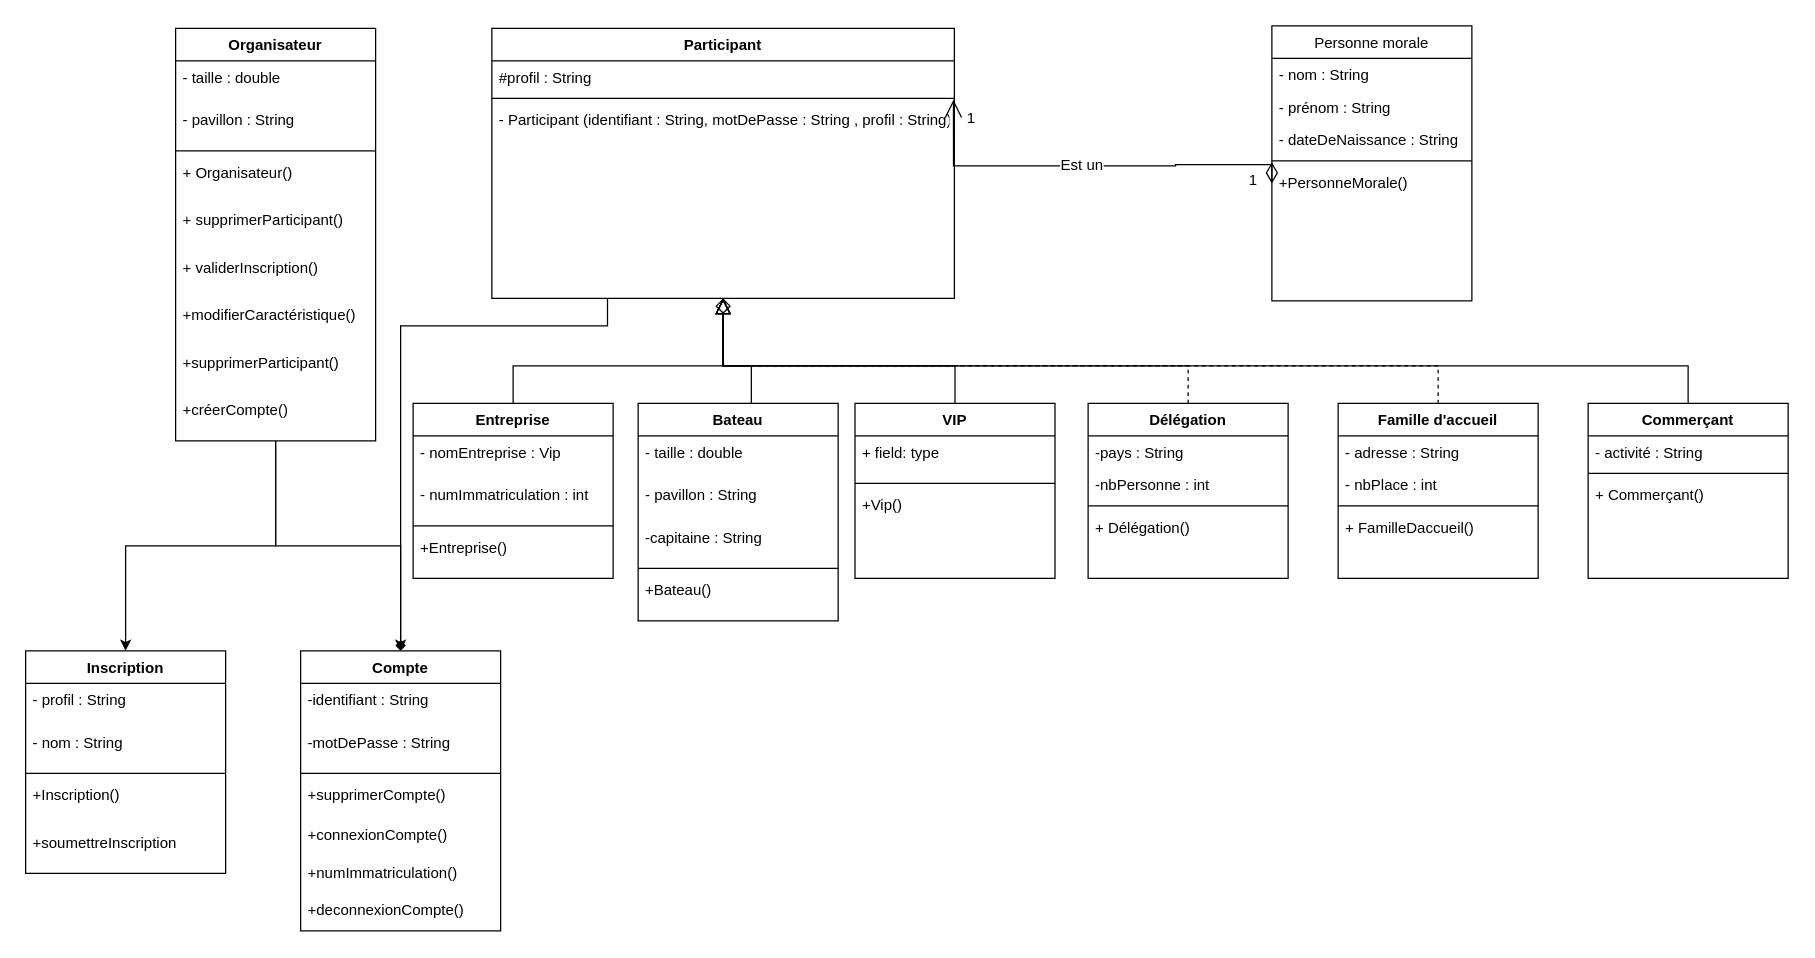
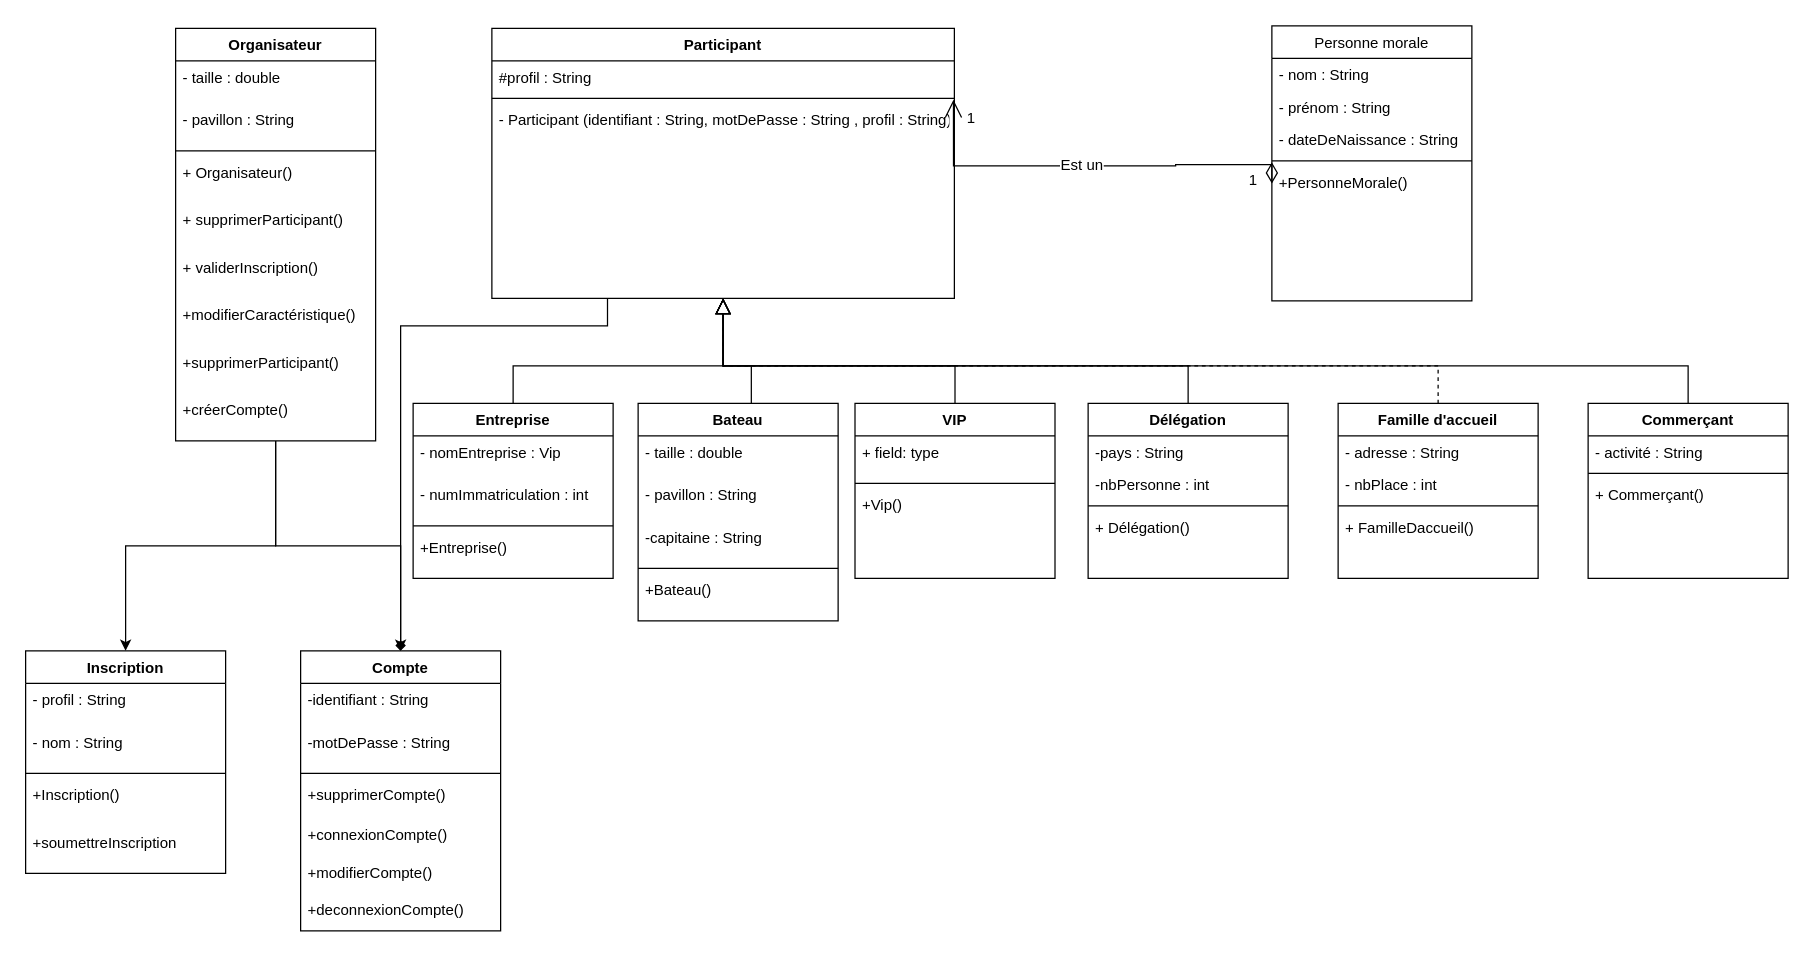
- <mxCell id="47" value="" style="endArrow=diamond;endSize=10;endFill=0;shadow=0;strokeWidth=1;rounded=0;edgeStyle=elbowEdgeStyle;elbow=vertical;exitX=0.5;exitY=0;exitDx=0;exitDy=0;entryX=0.5;entryY=1;entryDx=0;entryDy=0;" parent="1" source="15" target="3" edge="1"><mxGeometry width="160" relative="1" as="geometry"><mxPoint x="1360" y="328" as="sourcePoint" /><mxPoint x="640" y="262" as="targetPoint" /><Array as="points"><mxPoint x="800" y="292" /><mxPoint x="939.5" y="278" /><mxPoint x="979.5" y="288" /><mxPoint x="1039.5" y="318" /></Array></mxGeometry></mxCell>
+ <mxCell id="47" value="" style="endArrow=block;endSize=10;endFill=0;shadow=0;strokeWidth=1;rounded=0;edgeStyle=elbowEdgeStyle;elbow=vertical;exitX=0.5;exitY=0;exitDx=0;exitDy=0;entryX=0.5;entryY=1;entryDx=0;entryDy=0;" parent="1" source="15" target="3" edge="1"><mxGeometry width="160" relative="1" as="geometry"><mxPoint x="1360" y="328" as="sourcePoint" /><mxPoint x="640" y="262" as="targetPoint" /><Array as="points"><mxPoint x="800" y="292" /><mxPoint x="939.5" y="278" /><mxPoint x="979.5" y="288" /><mxPoint x="1039.5" y="318" /></Array></mxGeometry></mxCell>
- <mxCell id="29" value="" style="endArrow=block;endSize=10;endFill=0;shadow=0;strokeWidth=1;rounded=0;edgeStyle=elbowEdgeStyle;elbow=vertical;exitX=0.5;exitY=0;exitDx=0;exitDy=0;entryX=0.5;entryY=1;entryDx=0;entryDy=0;dashed=1;" parent="1" source="19" target="3" edge="1"><mxGeometry width="160" relative="1" as="geometry"><mxPoint x="810" y="322" as="sourcePoint" /><mxPoint x="600" y="238" as="targetPoint" /><Array as="points"><mxPoint x="650" y="292" /><mxPoint x="720" y="282" /><mxPoint x="700" y="292" /><mxPoint x="760" y="292" /><mxPoint x="716.5" y="282" /><mxPoint x="706.5" y="272" /><mxPoint x="746.5" y="282" /><mxPoint x="806.5" y="312" /></Array></mxGeometry></mxCell>
+ <mxCell id="29" value="" style="endArrow=block;endSize=10;endFill=0;shadow=0;strokeWidth=1;rounded=0;edgeStyle=elbowEdgeStyle;elbow=vertical;exitX=0.5;exitY=0;exitDx=0;exitDy=0;entryX=0.5;entryY=1;entryDx=0;entryDy=0;" parent="1" source="19" target="3" edge="1"><mxGeometry width="160" relative="1" as="geometry"><mxPoint x="810" y="322" as="sourcePoint" /><mxPoint x="600" y="238" as="targetPoint" /><Array as="points"><mxPoint x="650" y="292" /><mxPoint x="720" y="282" /><mxPoint x="700" y="292" /><mxPoint x="760" y="292" /><mxPoint x="716.5" y="282" /><mxPoint x="706.5" y="272" /><mxPoint x="746.5" y="282" /><mxPoint x="806.5" y="312" /></Array></mxGeometry></mxCell>
- <mxCell id="75" value="+numImmatriculation()" style="text;strokeColor=none;fillColor=none;align=left;verticalAlign=top;spacingLeft=4;spacingRight=4;overflow=hidden;rotatable=0;points=[[0,0.5],[1,0.5]];portConstraint=eastwest;" parent="69" vertex="1"><mxGeometry y="164" width="160" height="30" as="geometry" /></mxCell>
+ <mxCell id="75" value="+modifierCompte()" style="text;strokeColor=none;fillColor=none;align=left;verticalAlign=top;spacingLeft=4;spacingRight=4;overflow=hidden;rotatable=0;points=[[0,0.5],[1,0.5]];portConstraint=eastwest;" parent="69" vertex="1"><mxGeometry y="164" width="160" height="30" as="geometry" /></mxCell>
